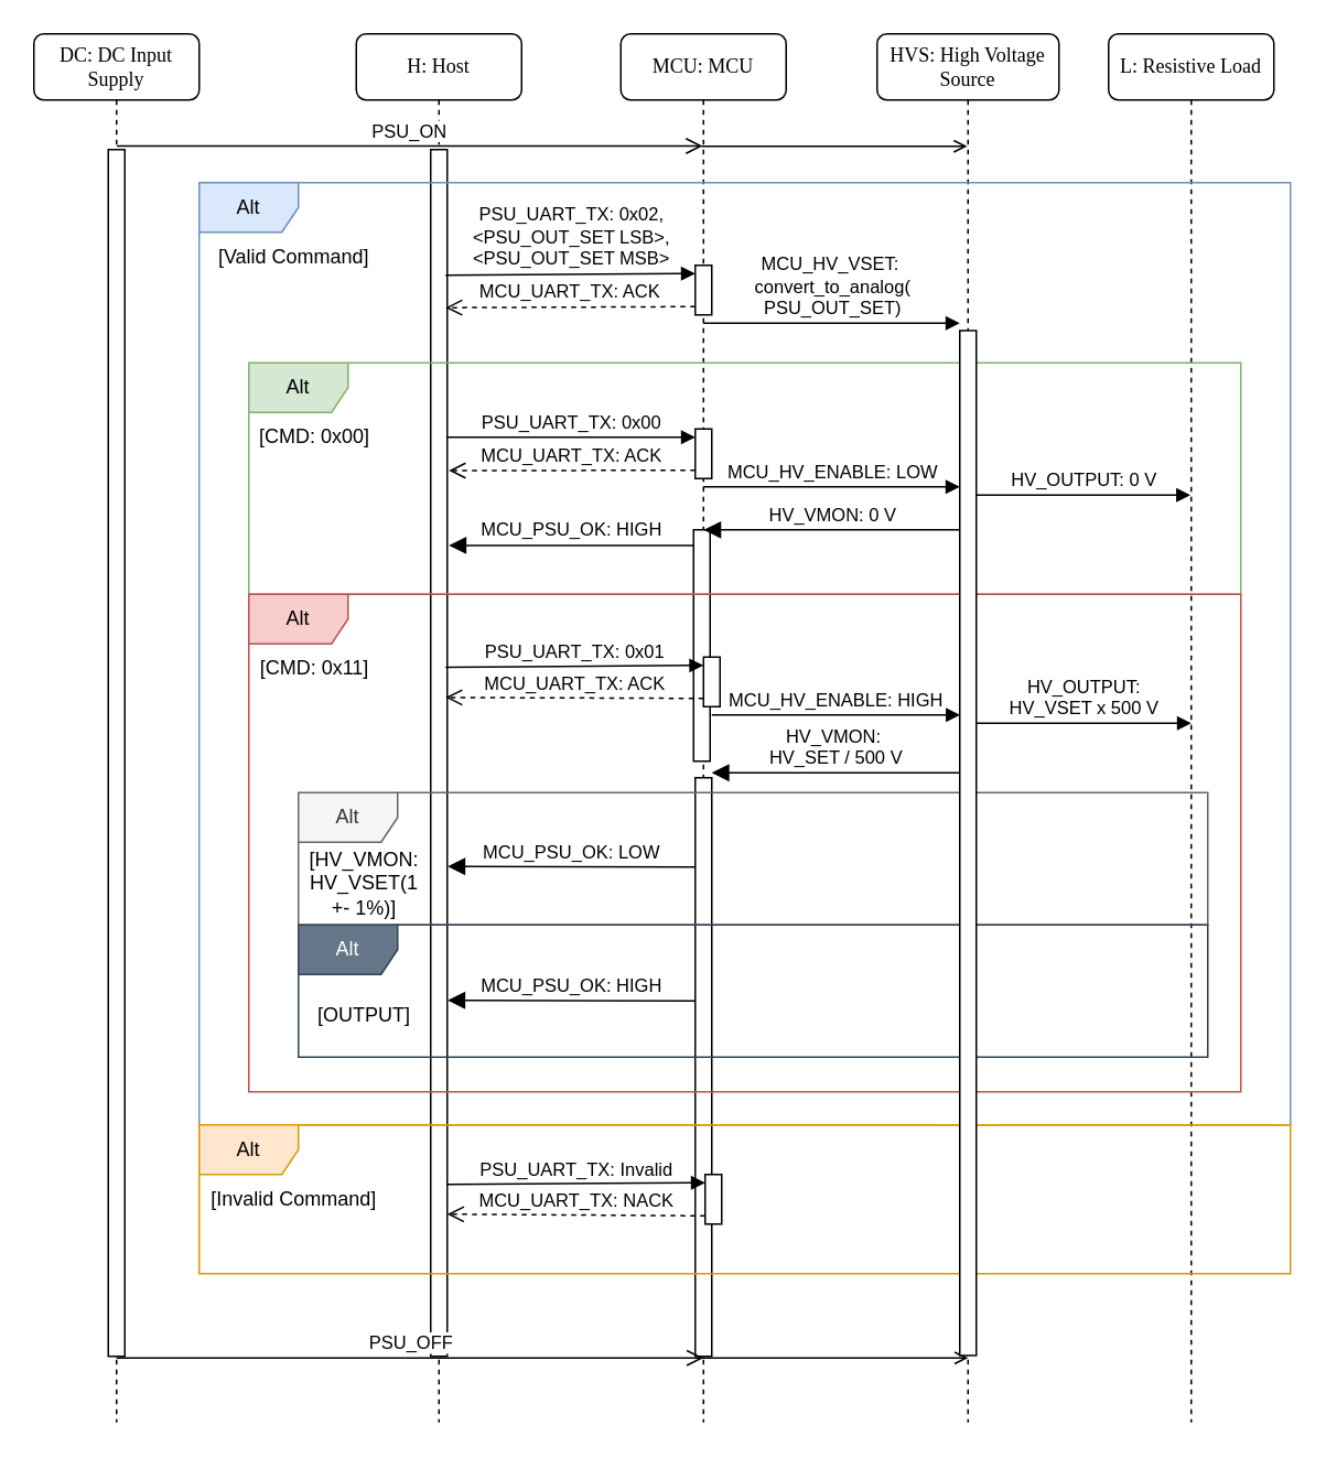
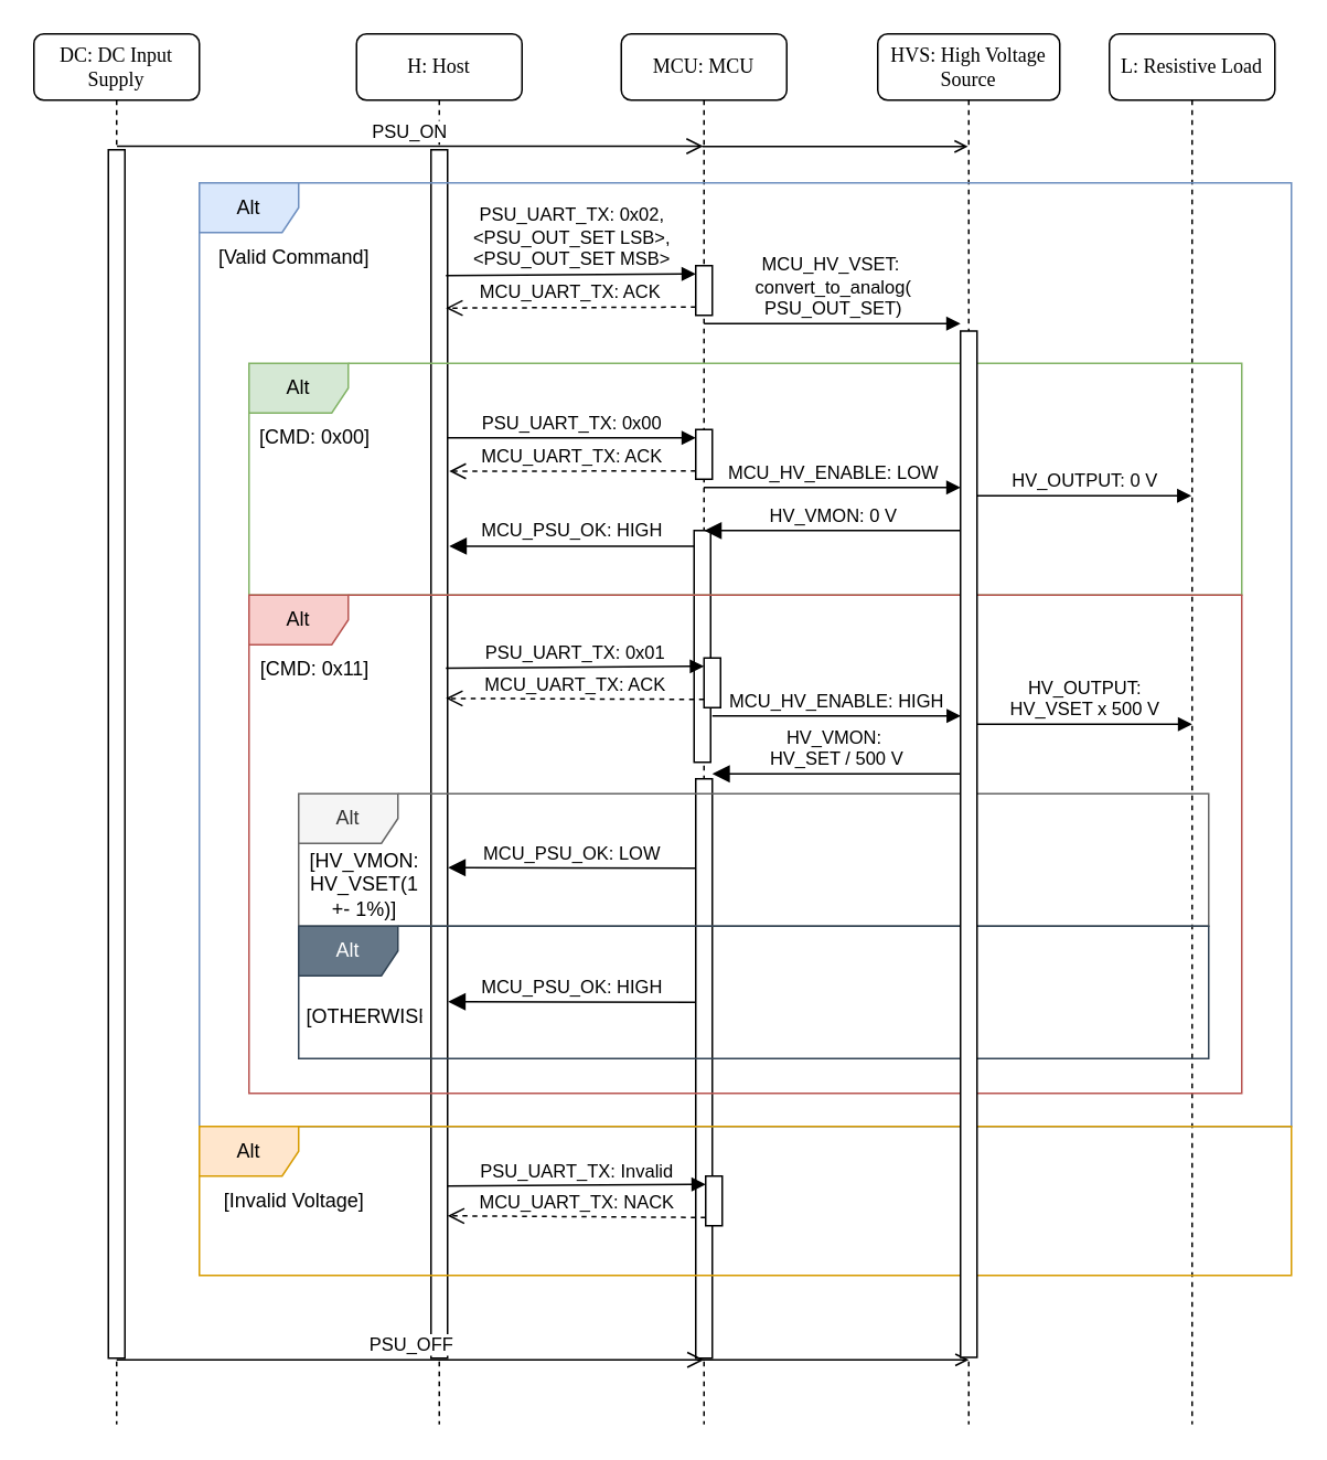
- <mxCell id="39" value="[OUTPUT]" style="text;strokeColor=none;fillColor=none;align=center;verticalAlign=middle;spacingLeft=4;spacingRight=4;overflow=hidden;points=[[0,0.5],[1,0.5]];portConstraint=eastwest;rotatable=0;whiteSpace=wrap;html=1;" vertex="1" parent="1"><mxGeometry x="180" y="589" width="80" height="50" as="geometry" /></mxCell>
+ <mxCell id="39" value="[OTHERWISE]" style="text;strokeColor=none;fillColor=none;align=center;verticalAlign=middle;spacingLeft=4;spacingRight=4;overflow=hidden;points=[[0,0.5],[1,0.5]];portConstraint=eastwest;rotatable=0;whiteSpace=wrap;html=1;" vertex="1" parent="1"><mxGeometry x="180" y="589" width="80" height="50" as="geometry" /></mxCell>
- <mxCell id="41" value="[Invalid Command]" style="text;strokeColor=none;fillColor=none;align=center;verticalAlign=middle;spacingLeft=4;spacingRight=4;overflow=hidden;points=[[0,0.5],[1,0.5]];portConstraint=eastwest;rotatable=0;whiteSpace=wrap;html=1;" vertex="1" parent="1"><mxGeometry x="120" y="710" width="115" height="30" as="geometry" /></mxCell>
+ <mxCell id="41" value="[Invalid Voltage]" style="text;strokeColor=none;fillColor=none;align=center;verticalAlign=middle;spacingLeft=4;spacingRight=4;overflow=hidden;points=[[0,0.5],[1,0.5]];portConstraint=eastwest;rotatable=0;whiteSpace=wrap;html=1;" vertex="1" parent="1"><mxGeometry x="120" y="710" width="115" height="30" as="geometry" /></mxCell>
